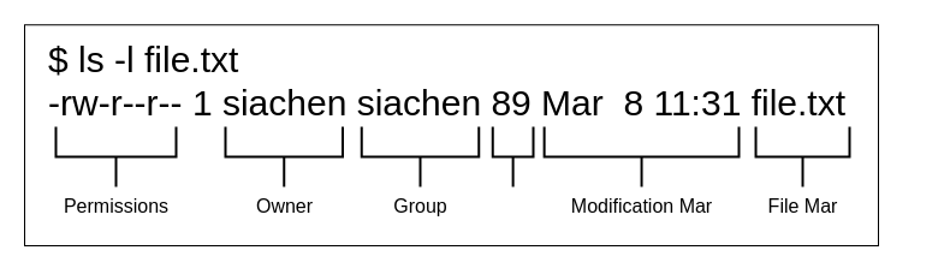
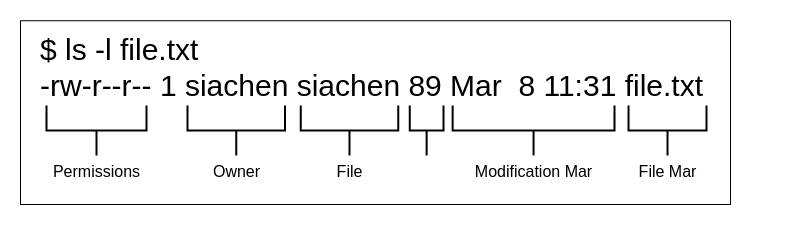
- <mxCell id="9" value="Group" style="text;html=1;align=center;verticalAlign=middle;resizable=0;points=[];autosize=1;strokeColor=none;fillColor=none;fontSize=16;" vertex="1" parent="1"><mxGeometry x="314" y="156" width="70" height="30" as="geometry" /></mxCell>
+ <mxCell id="9" value="File" style="text;html=1;align=center;verticalAlign=middle;resizable=0;points=[];autosize=1;strokeColor=none;fillColor=none;fontSize=16;" vertex="1" parent="1"><mxGeometry x="314" y="156" width="70" height="30" as="geometry" /></mxCell>
